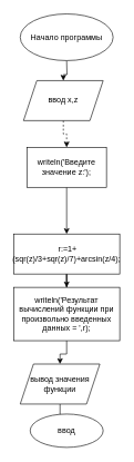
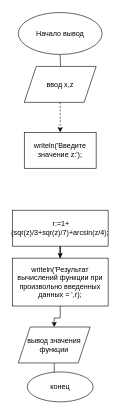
- <mxCell id="14" value="Начало программы" style="ellipse;whiteSpace=wrap;html=1;" vertex="1" parent="1"><mxGeometry x="30" y="20" width="140" height="70" as="geometry" /></mxCell>
+ <mxCell id="14" value="Начало вывод" style="ellipse;whiteSpace=wrap;html=1;" vertex="1" parent="1"><mxGeometry x="30" y="20" width="140" height="70" as="geometry" /></mxCell>
- <mxCell id="4" value="ввод x,z" style="shape=parallelogram;perimeter=parallelogramPerimeter;whiteSpace=wrap;html=1;fixedSize=1;" parent="1" vertex="1"><mxGeometry x="35" y="120" width="120" height="60" as="geometry" /></mxCell>
+ <mxCell id="4" value="ввод x,z" style="shape=parallelogram;perimeter=parallelogramPerimeter;whiteSpace=wrap;html=1;fixedSize=1;" parent="1" vertex="1"><mxGeometry x="40" y="110" width="120" height="60" as="geometry" /></mxCell>
- <mxCell id="5" value="" style="edgeStyle=orthogonalEdgeStyle;rounded=0;orthogonalLoop=1;jettySize=auto;html=1;" parent="1" source="6" target="8" edge="1"><mxGeometry relative="1" as="geometry" /></mxCell>
- <mxCell id="13" value="ввод" style="ellipse;whiteSpace=wrap;html=1;" parent="1" vertex="1"><mxGeometry x="45" y="620" width="110" height="50" as="geometry" /></mxCell>
+ <mxCell id="13" value="конец" style="ellipse;whiteSpace=wrap;html=1;" parent="1" vertex="1"><mxGeometry x="45" y="620" width="110" height="50" as="geometry" /></mxCell>
